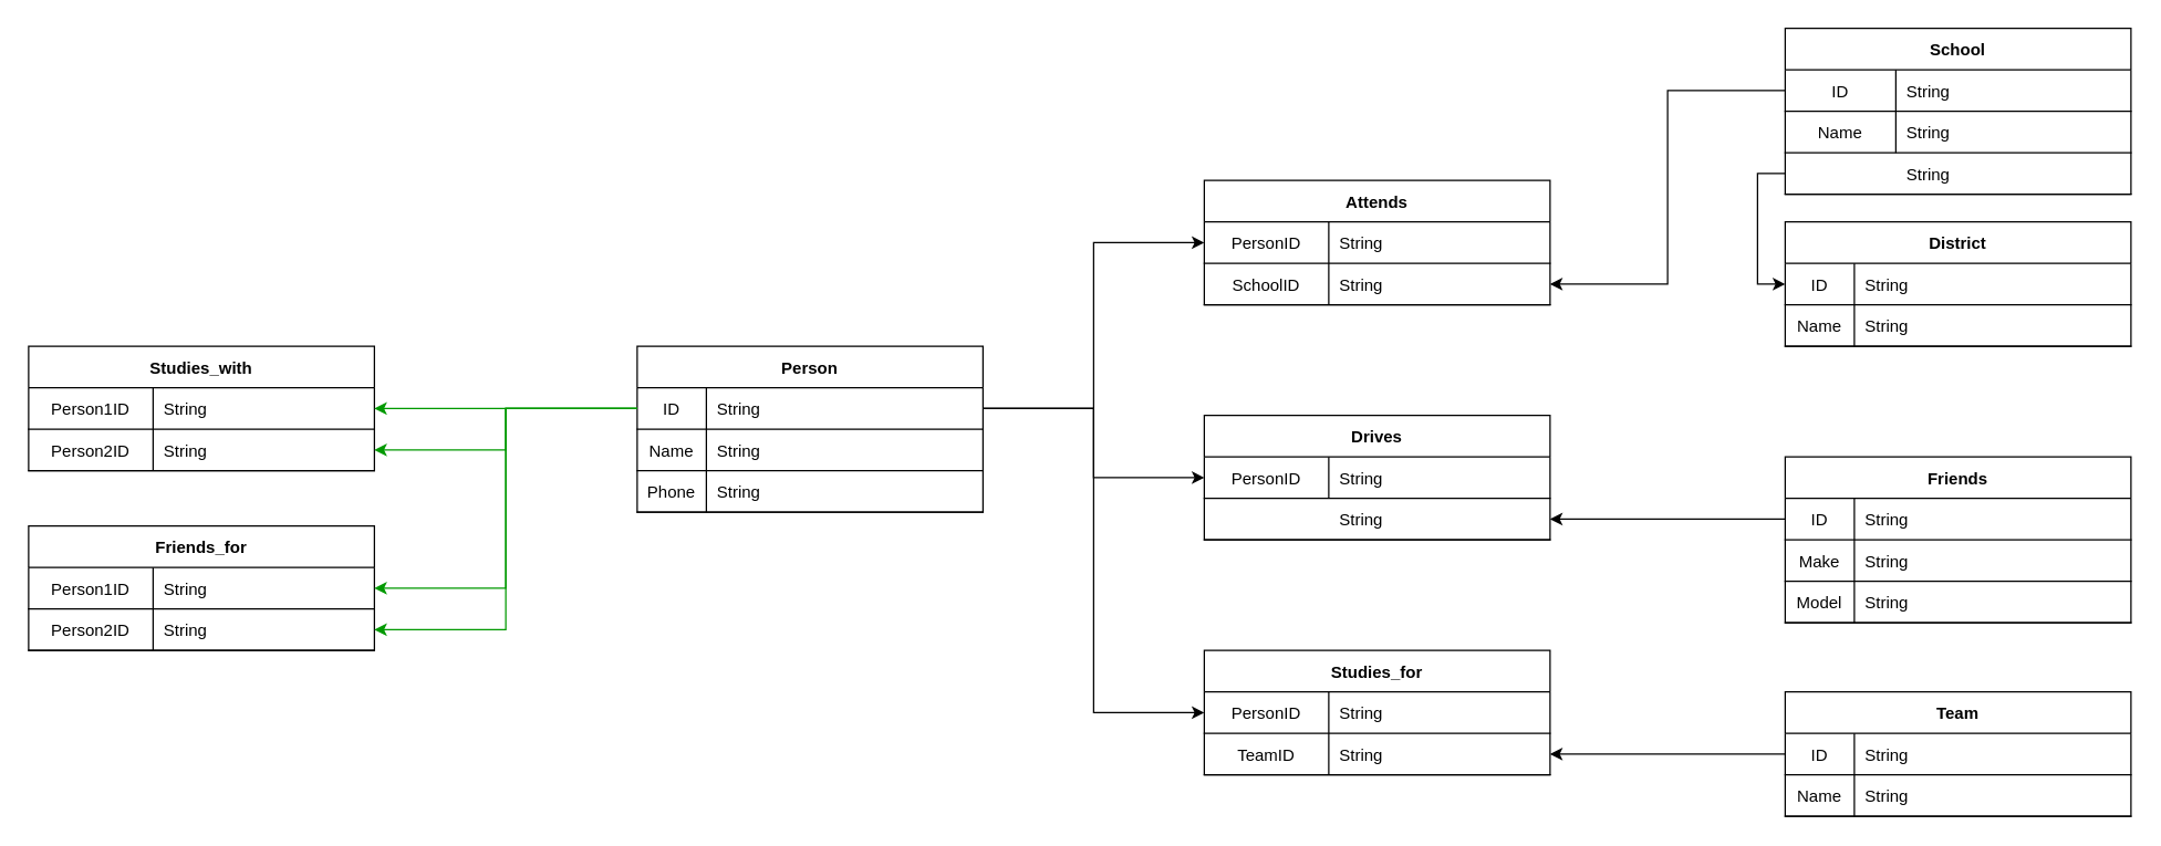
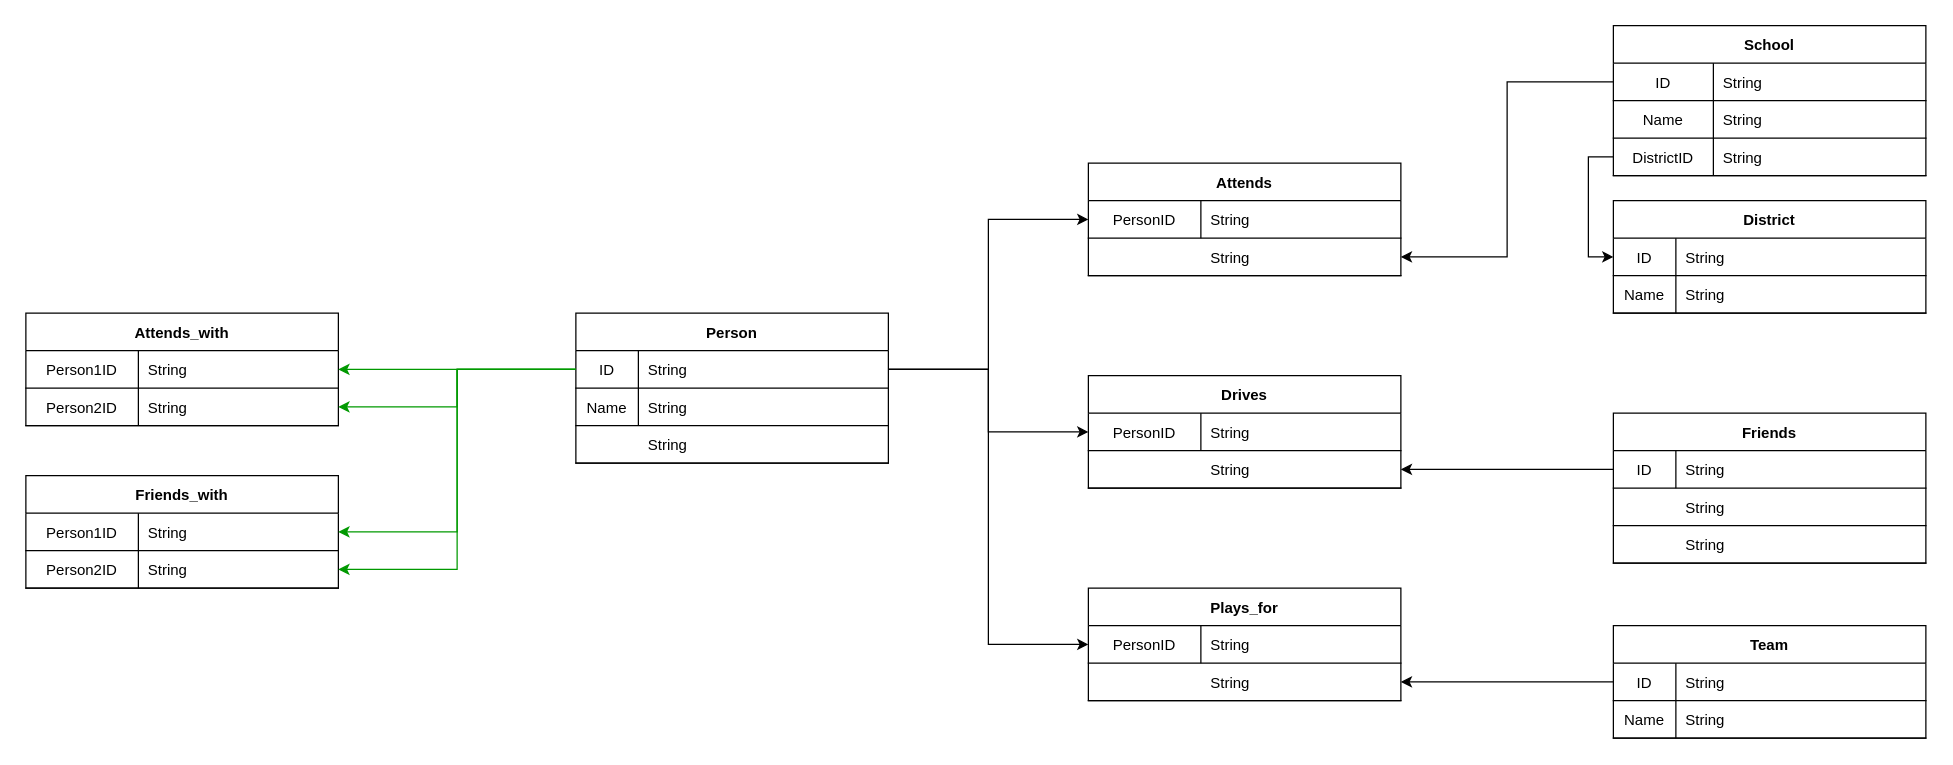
+ <mxCell id="36" value="DistrictID" style="shape=partialRectangle;overflow=hidden;connectable=0;fillColor=none;top=0;left=0;bottom=0;right=0;fontStyle=0;" vertex="1" parent="35"><mxGeometry width="80" height="30" as="geometry" /></mxCell>
- <mxCell id="87" value="SchoolID" style="shape=partialRectangle;overflow=hidden;connectable=0;fillColor=none;top=0;left=0;bottom=0;right=0;fontStyle=0;" vertex="1" parent="86"><mxGeometry width="90" height="30" as="geometry" /></mxCell>
- <mxCell id="52" value="Studies_with" style="shape=table;startSize=30;container=1;collapsible=1;childLayout=tableLayout;fixedRows=1;rowLines=0;fontStyle=1;align=center;resizeLast=1;" vertex="1" parent="1"><mxGeometry x="20" y="250" width="250" height="90" as="geometry" /></mxCell>
+ <mxCell id="52" value="Attends_with" style="shape=table;startSize=30;container=1;collapsible=1;childLayout=tableLayout;fixedRows=1;rowLines=0;fontStyle=1;align=center;resizeLast=1;" vertex="1" parent="1"><mxGeometry x="20" y="250" width="250" height="90" as="geometry" /></mxCell>
- <mxCell id="10" value="Phone" style="shape=partialRectangle;overflow=hidden;connectable=0;fillColor=none;top=0;left=0;bottom=0;right=0;fontStyle=0;" vertex="1" parent="9"><mxGeometry width="50" height="30" as="geometry" /></mxCell>
- <mxCell id="61" value="Friends_for" style="shape=table;startSize=30;container=1;collapsible=1;childLayout=tableLayout;fixedRows=1;rowLines=0;fontStyle=1;align=center;resizeLast=1;" vertex="1" parent="1"><mxGeometry x="20" y="380" width="250" height="90" as="geometry" /></mxCell>
+ <mxCell id="61" value="Friends_with" style="shape=table;startSize=30;container=1;collapsible=1;childLayout=tableLayout;fixedRows=1;rowLines=0;fontStyle=1;align=center;resizeLast=1;" vertex="1" parent="1"><mxGeometry x="20" y="380" width="250" height="90" as="geometry" /></mxCell>
- <mxCell id="23" value="Make" style="shape=partialRectangle;overflow=hidden;connectable=0;fillColor=none;top=0;left=0;bottom=0;right=0;fontStyle=0;" vertex="1" parent="22"><mxGeometry width="50" height="30" as="geometry" /></mxCell>
- <mxCell id="26" value="Model" style="shape=partialRectangle;overflow=hidden;connectable=0;fillColor=none;top=0;left=0;bottom=0;right=0;fontStyle=0;" vertex="1" parent="25"><mxGeometry width="50" height="30" as="geometry" /></mxCell>
- <mxCell id="71" value="Studies_for" style="shape=table;startSize=30;container=1;collapsible=1;childLayout=tableLayout;fixedRows=1;rowLines=0;fontStyle=1;align=center;resizeLast=1;" vertex="1" parent="1"><mxGeometry x="870" y="470" width="250" height="90" as="geometry" /></mxCell>
+ <mxCell id="71" value="Plays_for" style="shape=table;startSize=30;container=1;collapsible=1;childLayout=tableLayout;fixedRows=1;rowLines=0;fontStyle=1;align=center;resizeLast=1;" vertex="1" parent="1"><mxGeometry x="870" y="470" width="250" height="90" as="geometry" /></mxCell>
- <mxCell id="76" value="TeamID" style="shape=partialRectangle;overflow=hidden;connectable=0;fillColor=none;top=0;left=0;bottom=0;right=0;fontStyle=0;" vertex="1" parent="75"><mxGeometry width="90" height="30" as="geometry" /></mxCell>
